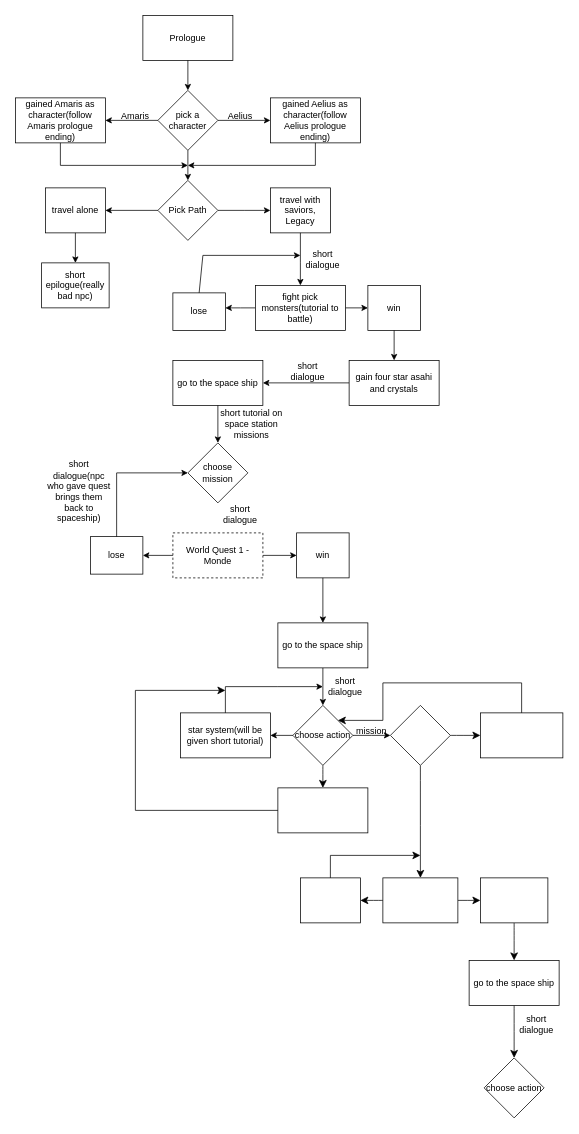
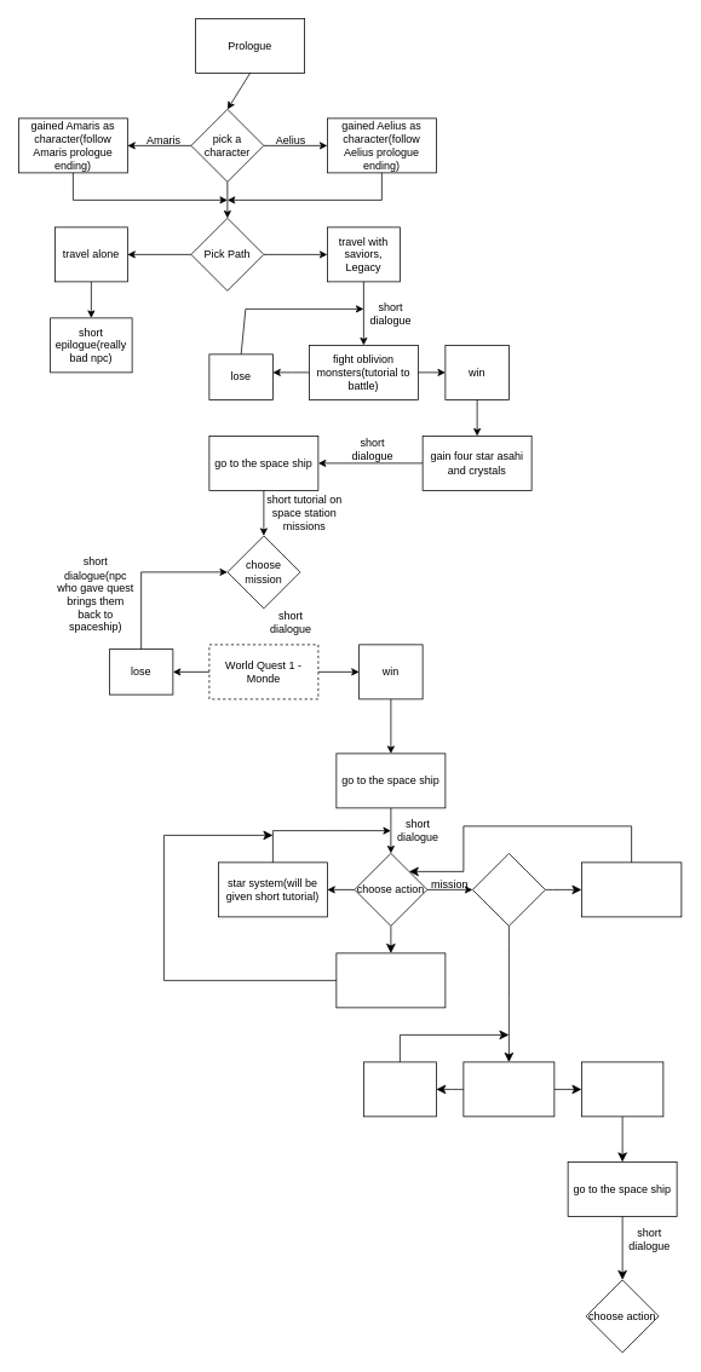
- <mxCell id="2" value="Prologue" style="rounded=0;whiteSpace=wrap;html=1;" parent="1" vertex="1"><mxGeometry x="190" y="20" width="120" height="60" as="geometry" /></mxCell>
+ <mxCell id="2" value="Prologue" style="rounded=0;whiteSpace=wrap;html=1;" parent="1" vertex="1"><mxGeometry x="215" y="20" width="120" height="60" as="geometry" /></mxCell>
- <mxCell id="23" value="fight pick monsters(tutorial to battle)" style="rounded=0;whiteSpace=wrap;html=1;" parent="1" vertex="1"><mxGeometry x="340" y="380" width="120" height="60" as="geometry" /></mxCell>
+ <mxCell id="23" value="fight oblivion monsters(tutorial to battle)" style="rounded=0;whiteSpace=wrap;html=1;" parent="1" vertex="1"><mxGeometry x="340" y="380" width="120" height="60" as="geometry" /></mxCell>
